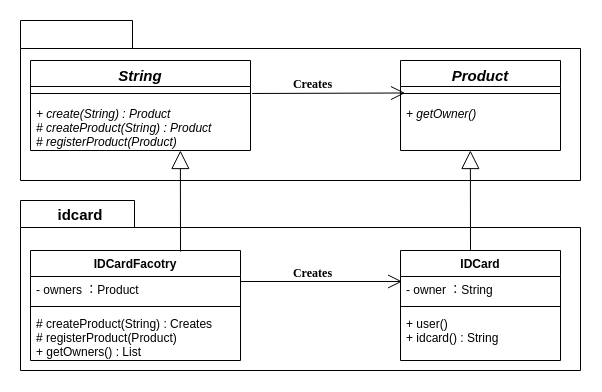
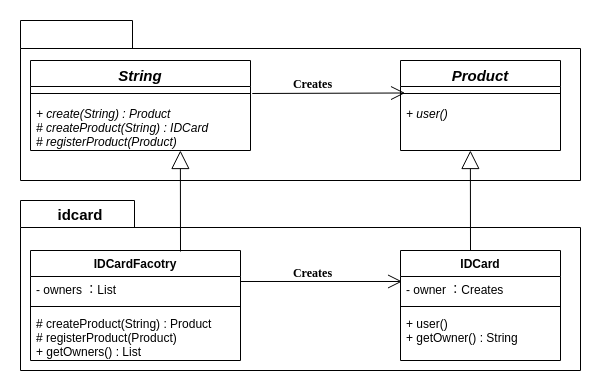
- <mxCell id="5" value="+ create(String) : Product&#10;# createProduct(String) : Product&#10;# registerProduct(Product) " style="text;strokeColor=none;fillColor=none;align=left;verticalAlign=top;spacingLeft=4;spacingRight=4;overflow=hidden;rotatable=0;points=[[0,0.5],[1,0.5]];portConstraint=eastwest;fontStyle=2" parent="3" vertex="1"><mxGeometry y="40" width="220" height="50" as="geometry" /></mxCell>
+ <mxCell id="5" value="+ create(String) : Product&#10;# createProduct(String) : IDCard&#10;# registerProduct(Product) " style="text;strokeColor=none;fillColor=none;align=left;verticalAlign=top;spacingLeft=4;spacingRight=4;overflow=hidden;rotatable=0;points=[[0,0.5],[1,0.5]];portConstraint=eastwest;fontStyle=2" parent="3" vertex="1"><mxGeometry y="40" width="220" height="50" as="geometry" /></mxCell>
- <mxCell id="8" value="+ getOwner()" style="text;strokeColor=none;fillColor=none;align=left;verticalAlign=top;spacingLeft=4;spacingRight=4;overflow=hidden;rotatable=0;points=[[0,0.5],[1,0.5]];portConstraint=eastwest;fontStyle=2" parent="6" vertex="1"><mxGeometry y="40" width="160" height="50" as="geometry" /></mxCell>
+ <mxCell id="8" value="+ user()" style="text;strokeColor=none;fillColor=none;align=left;verticalAlign=top;spacingLeft=4;spacingRight=4;overflow=hidden;rotatable=0;points=[[0,0.5],[1,0.5]];portConstraint=eastwest;fontStyle=2" parent="6" vertex="1"><mxGeometry y="40" width="160" height="50" as="geometry" /></mxCell>
- <mxCell id="16" value="- owners ：Product" style="text;strokeColor=none;fillColor=none;align=left;verticalAlign=top;spacingLeft=4;spacingRight=4;overflow=hidden;rotatable=0;points=[[0,0.5],[1,0.5]];portConstraint=eastwest;" parent="15" vertex="1"><mxGeometry y="26" width="210" height="26" as="geometry" /></mxCell>
+ <mxCell id="16" value="- owners ：List" style="text;strokeColor=none;fillColor=none;align=left;verticalAlign=top;spacingLeft=4;spacingRight=4;overflow=hidden;rotatable=0;points=[[0,0.5],[1,0.5]];portConstraint=eastwest;" parent="15" vertex="1"><mxGeometry y="26" width="210" height="26" as="geometry" /></mxCell>
- <mxCell id="21" value="- owner ：String" style="text;strokeColor=none;fillColor=none;align=left;verticalAlign=top;spacingLeft=4;spacingRight=4;overflow=hidden;rotatable=0;points=[[0,0.5],[1,0.5]];portConstraint=eastwest;" parent="20" vertex="1"><mxGeometry y="26" width="160" height="26" as="geometry" /></mxCell>
+ <mxCell id="21" value="- owner ：Creates" style="text;strokeColor=none;fillColor=none;align=left;verticalAlign=top;spacingLeft=4;spacingRight=4;overflow=hidden;rotatable=0;points=[[0,0.5],[1,0.5]];portConstraint=eastwest;" parent="20" vertex="1"><mxGeometry y="26" width="160" height="26" as="geometry" /></mxCell>
- <mxCell id="18" value="# createProduct(String) : Creates&#10;# registerProduct(Product)&#10;+ getOwners() : List" style="text;strokeColor=none;fillColor=none;align=left;verticalAlign=top;spacingLeft=4;spacingRight=4;overflow=hidden;rotatable=0;points=[[0,0.5],[1,0.5]];portConstraint=eastwest;" parent="15" vertex="1"><mxGeometry y="60" width="210" height="50" as="geometry" /></mxCell>
+ <mxCell id="18" value="# createProduct(String) : Product&#10;# registerProduct(Product)&#10;+ getOwners() : List" style="text;strokeColor=none;fillColor=none;align=left;verticalAlign=top;spacingLeft=4;spacingRight=4;overflow=hidden;rotatable=0;points=[[0,0.5],[1,0.5]];portConstraint=eastwest;" parent="15" vertex="1"><mxGeometry y="60" width="210" height="50" as="geometry" /></mxCell>
- <mxCell id="23" value="+ user()&#10;+ idcard() : String" style="text;strokeColor=none;fillColor=none;align=left;verticalAlign=top;spacingLeft=4;spacingRight=4;overflow=hidden;rotatable=0;points=[[0,0.5],[1,0.5]];portConstraint=eastwest;" parent="20" vertex="1"><mxGeometry y="60" width="160" height="50" as="geometry" /></mxCell>
+ <mxCell id="23" value="+ user()&#10;+ getOwner() : String" style="text;strokeColor=none;fillColor=none;align=left;verticalAlign=top;spacingLeft=4;spacingRight=4;overflow=hidden;rotatable=0;points=[[0,0.5],[1,0.5]];portConstraint=eastwest;" parent="20" vertex="1"><mxGeometry y="60" width="160" height="50" as="geometry" /></mxCell>
